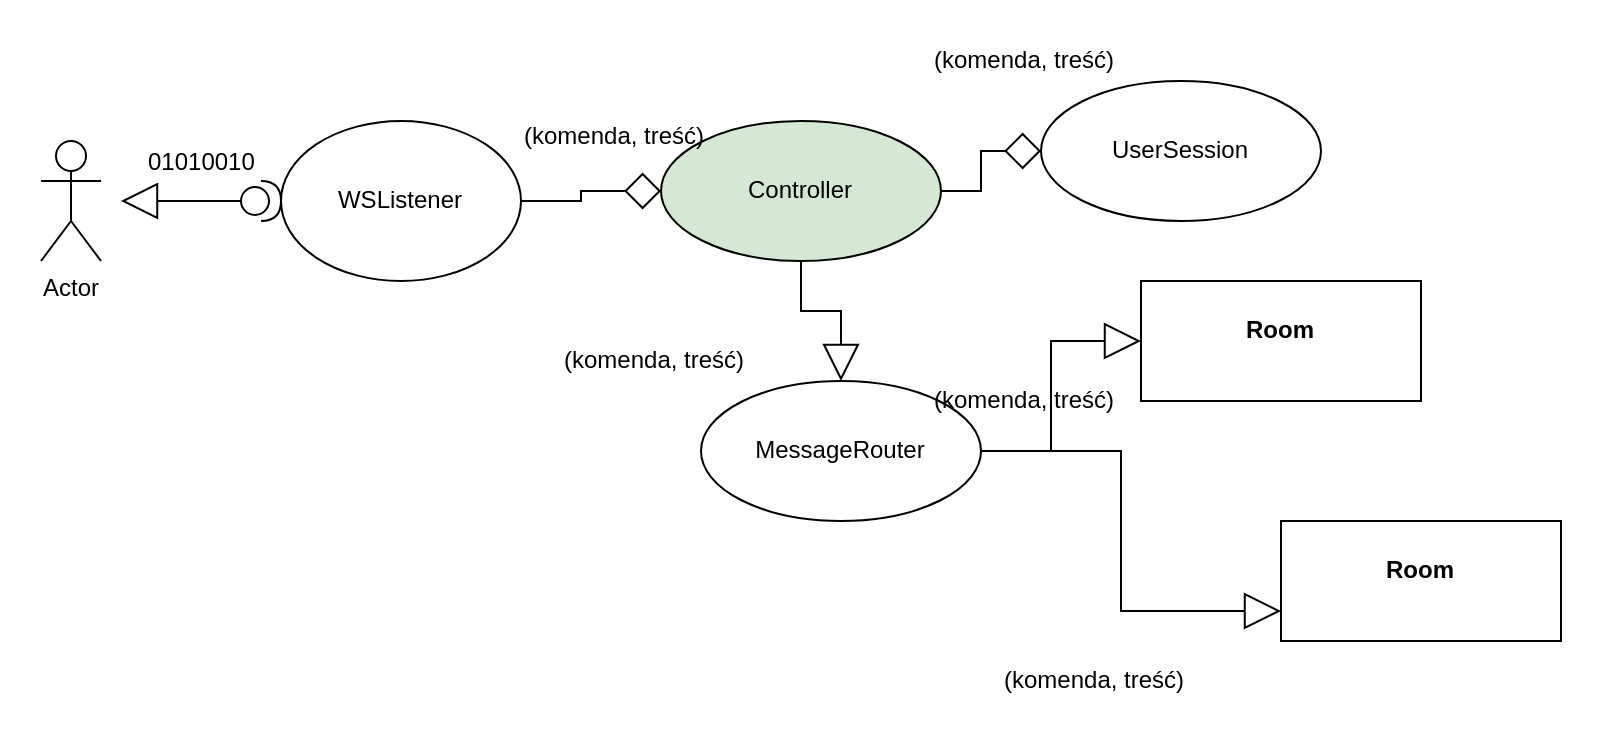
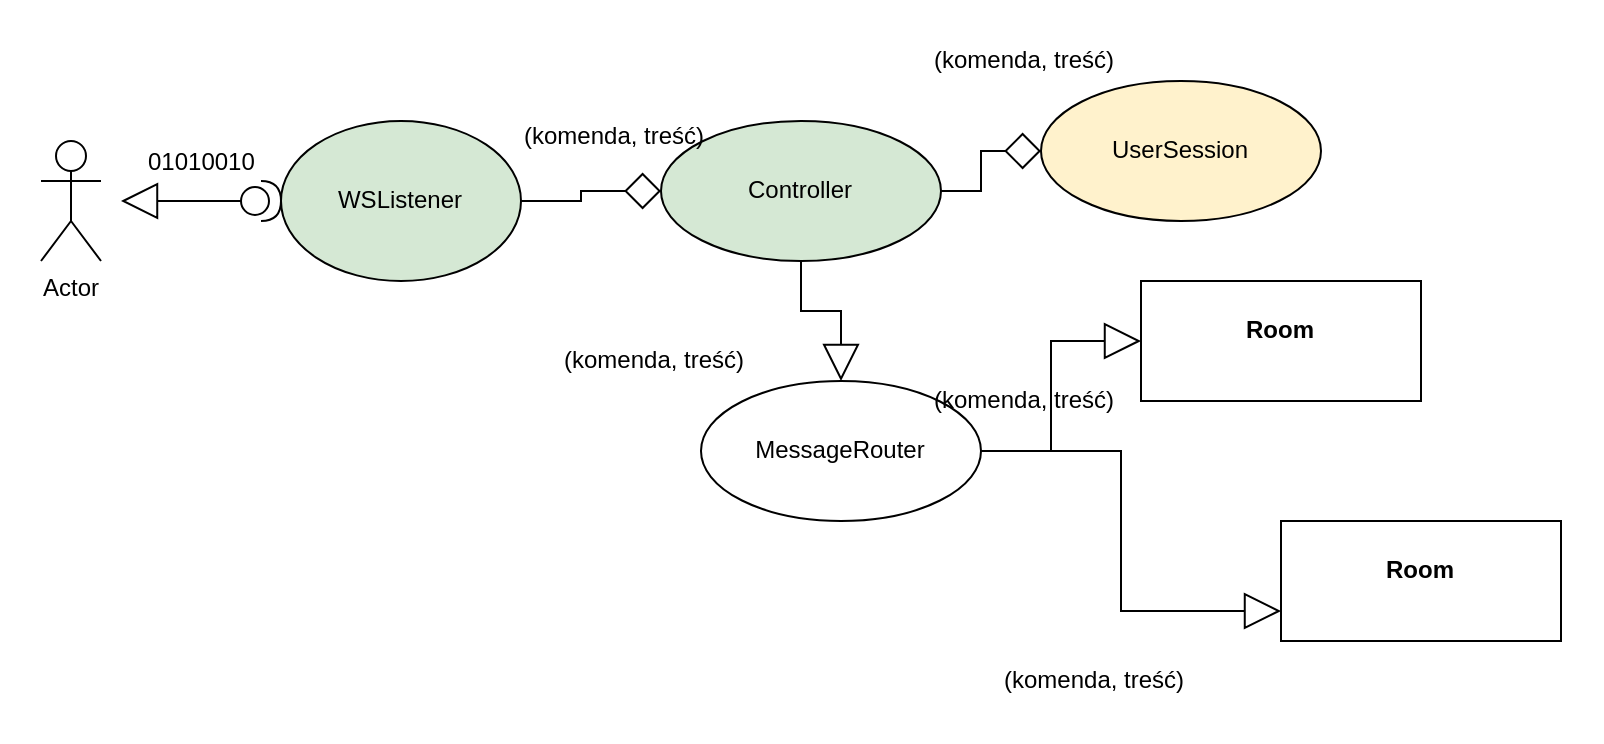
- <mxCell id="7" value="UserSession" style="ellipse;whiteSpace=wrap;html=1;" parent="1" vertex="1"><mxGeometry x="520" y="40" width="140" height="70" as="geometry" /></mxCell>
+ <mxCell id="7" value="UserSession" style="ellipse;whiteSpace=wrap;html=1;fillColor=#fff2cc;" parent="1" vertex="1"><mxGeometry x="520" y="40" width="140" height="70" as="geometry" /></mxCell>
- <mxCell id="3" value="WSListener" style="ellipse;whiteSpace=wrap;html=1;" parent="1" vertex="1"><mxGeometry x="140" y="60" width="120" height="80" as="geometry" /></mxCell>
+ <mxCell id="3" value="WSListener" style="ellipse;whiteSpace=wrap;html=1;fillColor=#d5e8d4;" parent="1" vertex="1"><mxGeometry x="140" y="60" width="120" height="80" as="geometry" /></mxCell>
